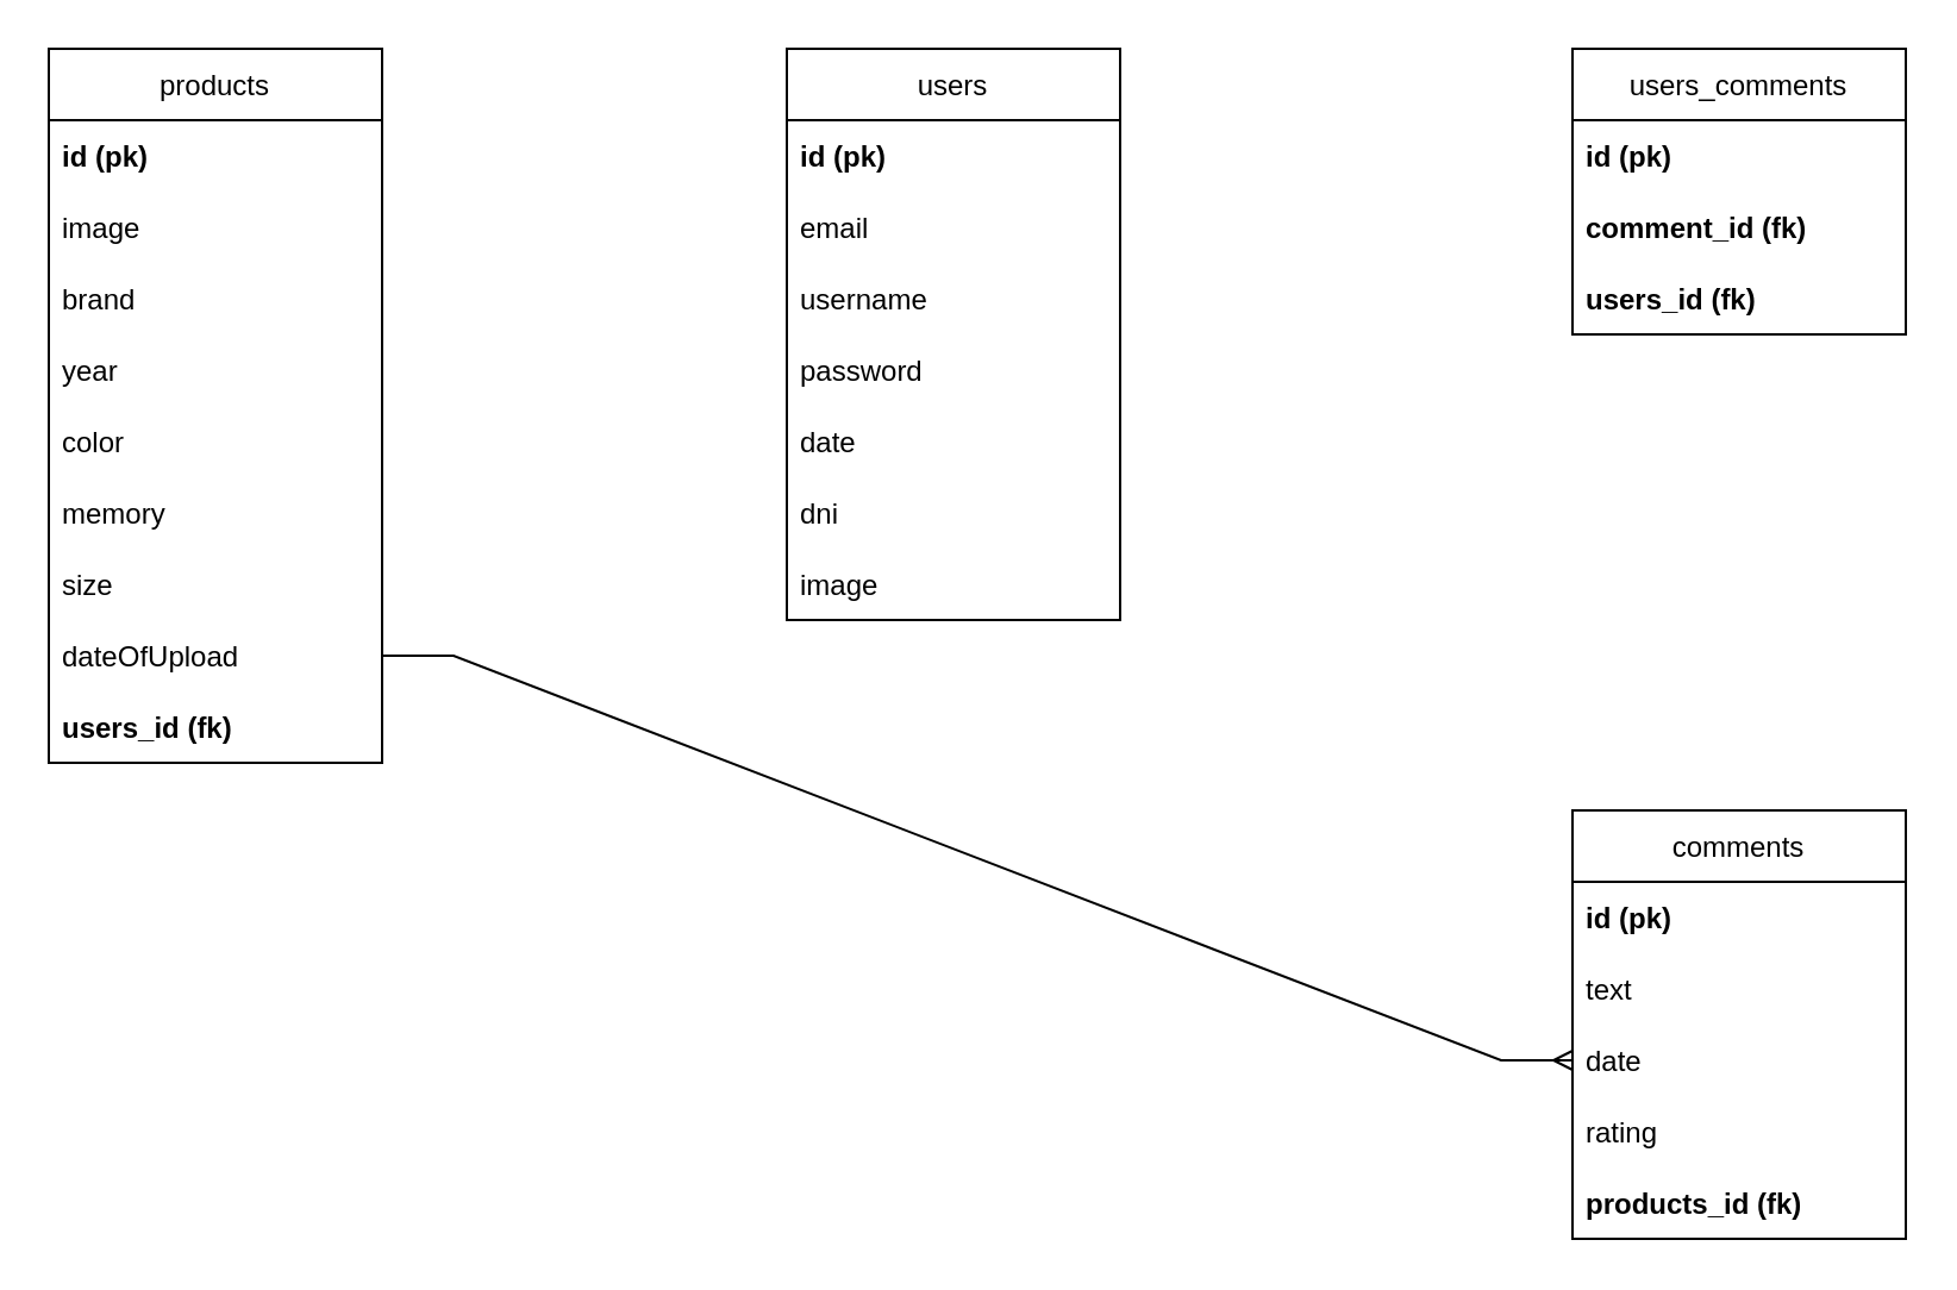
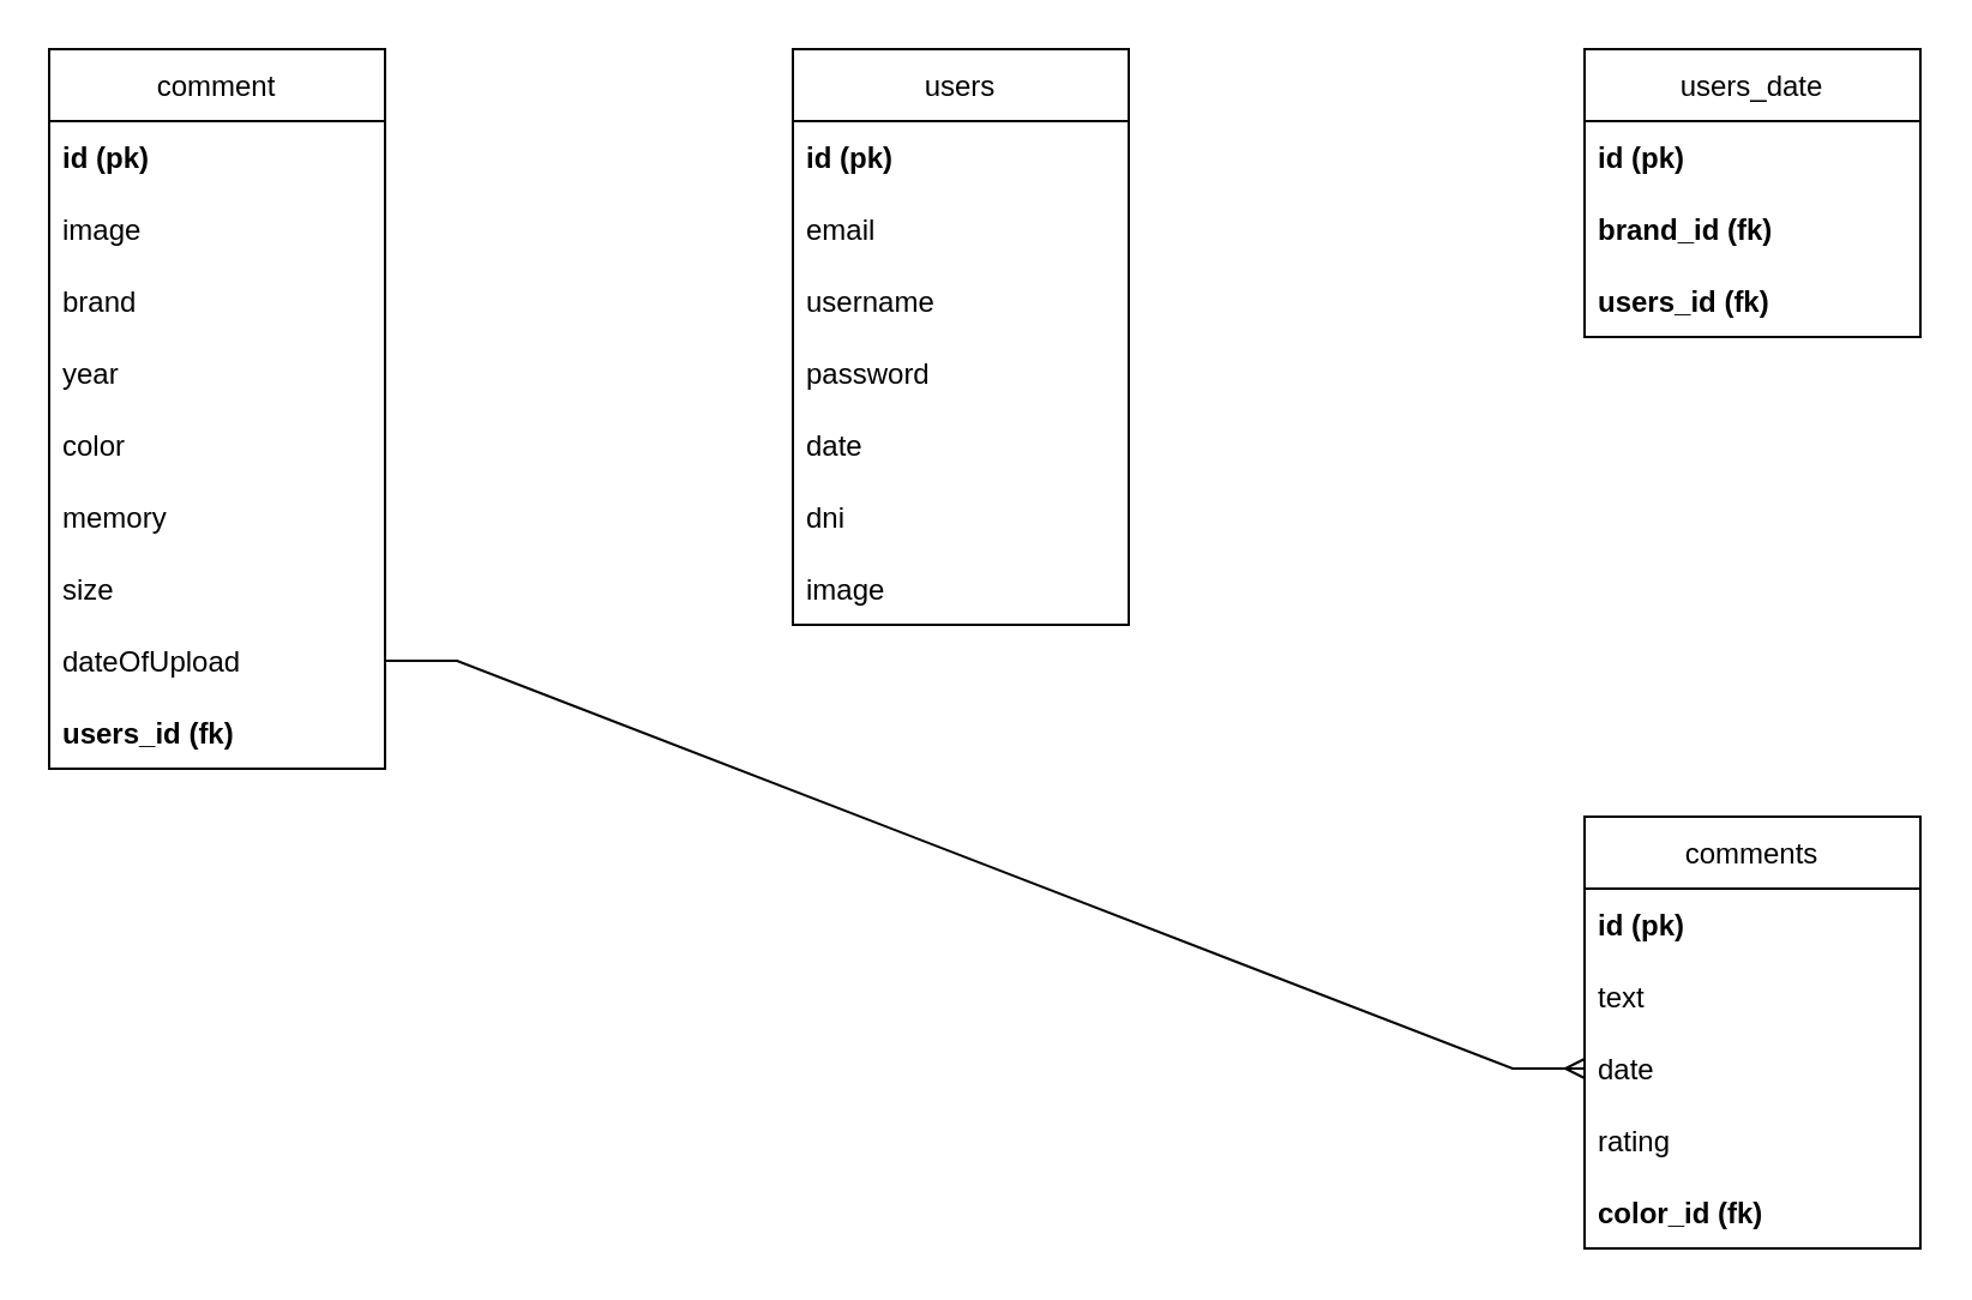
- <mxCell id="2" value="products" style="swimlane;fontStyle=0;childLayout=stackLayout;horizontal=1;startSize=30;horizontalStack=0;resizeParent=1;resizeParentMax=0;resizeLast=0;collapsible=1;marginBottom=0;" parent="1" vertex="1"><mxGeometry x="20" y="20" width="140" height="300" as="geometry" /></mxCell>
+ <mxCell id="2" value="comment" style="swimlane;fontStyle=0;childLayout=stackLayout;horizontal=1;startSize=30;horizontalStack=0;resizeParent=1;resizeParentMax=0;resizeLast=0;collapsible=1;marginBottom=0;" parent="1" vertex="1"><mxGeometry x="20" y="20" width="140" height="300" as="geometry" /></mxCell>
- <mxCell id="27" value="users_comments" style="swimlane;fontStyle=0;childLayout=stackLayout;horizontal=1;startSize=30;horizontalStack=0;resizeParent=1;resizeParentMax=0;resizeLast=0;collapsible=1;marginBottom=0;" vertex="1" parent="1"><mxGeometry x="660" y="20" width="140" height="120" as="geometry" /></mxCell>
+ <mxCell id="27" value="users_date" style="swimlane;fontStyle=0;childLayout=stackLayout;horizontal=1;startSize=30;horizontalStack=0;resizeParent=1;resizeParentMax=0;resizeLast=0;collapsible=1;marginBottom=0;" vertex="1" parent="1"><mxGeometry x="660" y="20" width="140" height="120" as="geometry" /></mxCell>
- <mxCell id="29" value="comment_id (fk)" style="text;strokeColor=none;fillColor=none;align=left;verticalAlign=middle;spacingLeft=4;spacingRight=4;overflow=hidden;points=[[0,0.5],[1,0.5]];portConstraint=eastwest;rotatable=0;fontStyle=1" vertex="1" parent="27"><mxGeometry y="60" width="140" height="30" as="geometry" /></mxCell>
+ <mxCell id="29" value="brand_id (fk)" style="text;strokeColor=none;fillColor=none;align=left;verticalAlign=middle;spacingLeft=4;spacingRight=4;overflow=hidden;points=[[0,0.5],[1,0.5]];portConstraint=eastwest;rotatable=0;fontStyle=1" vertex="1" parent="27"><mxGeometry y="60" width="140" height="30" as="geometry" /></mxCell>
- <mxCell id="25" value="products_id (fk)" style="text;strokeColor=none;fillColor=none;align=left;verticalAlign=middle;spacingLeft=4;spacingRight=4;overflow=hidden;points=[[0,0.5],[1,0.5]];portConstraint=eastwest;rotatable=0;fontStyle=1" parent="20" vertex="1"><mxGeometry y="150" width="140" height="30" as="geometry" /></mxCell>
+ <mxCell id="25" value="color_id (fk)" style="text;strokeColor=none;fillColor=none;align=left;verticalAlign=middle;spacingLeft=4;spacingRight=4;overflow=hidden;points=[[0,0.5],[1,0.5]];portConstraint=eastwest;rotatable=0;fontStyle=1" parent="20" vertex="1"><mxGeometry y="150" width="140" height="30" as="geometry" /></mxCell>
